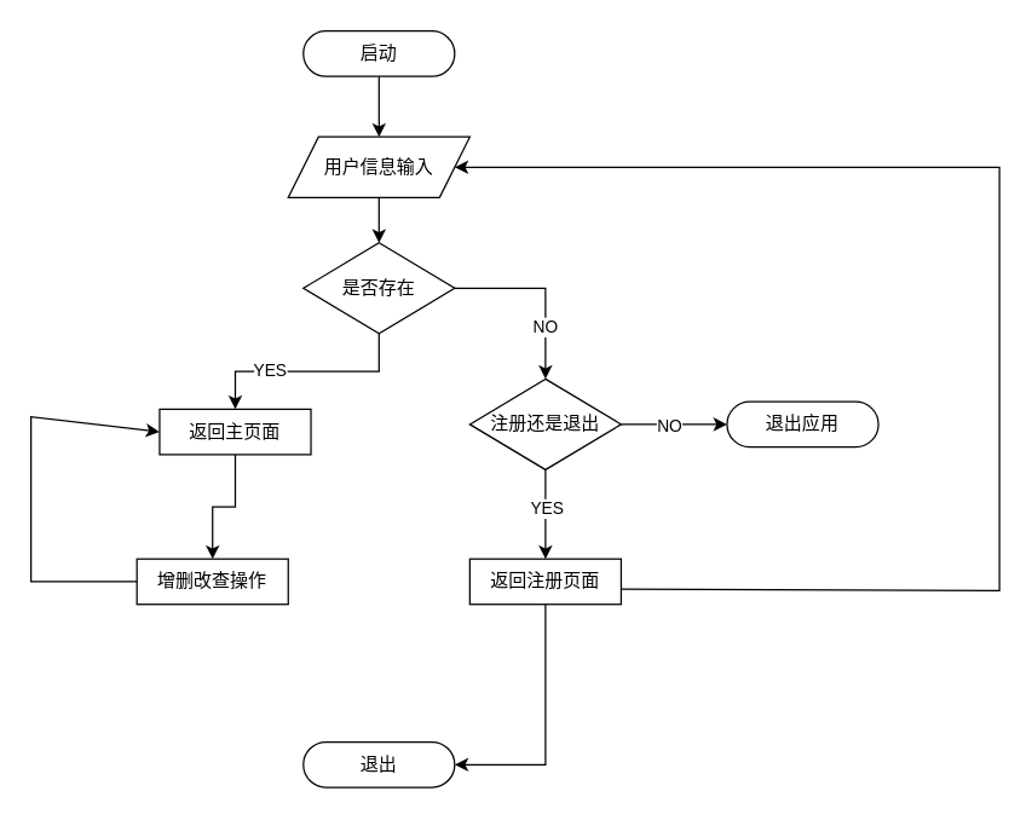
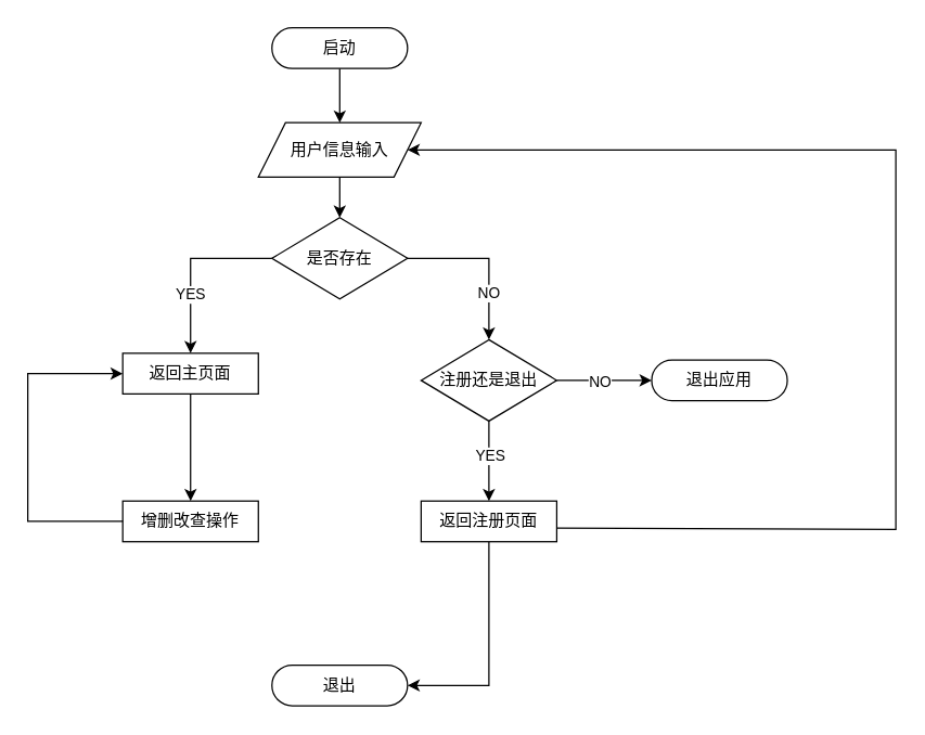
- <mxCell id="10" value="返回主页面" style="rounded=0;whiteSpace=wrap;html=1;" vertex="1" parent="1"><mxGeometry x="105" y="270" width="100" height="30" as="geometry" /></mxCell>
+ <mxCell id="10" value="返回主页面" style="rounded=0;whiteSpace=wrap;html=1;" vertex="1" parent="1"><mxGeometry x="90" y="260" width="100" height="30" as="geometry" /></mxCell>
